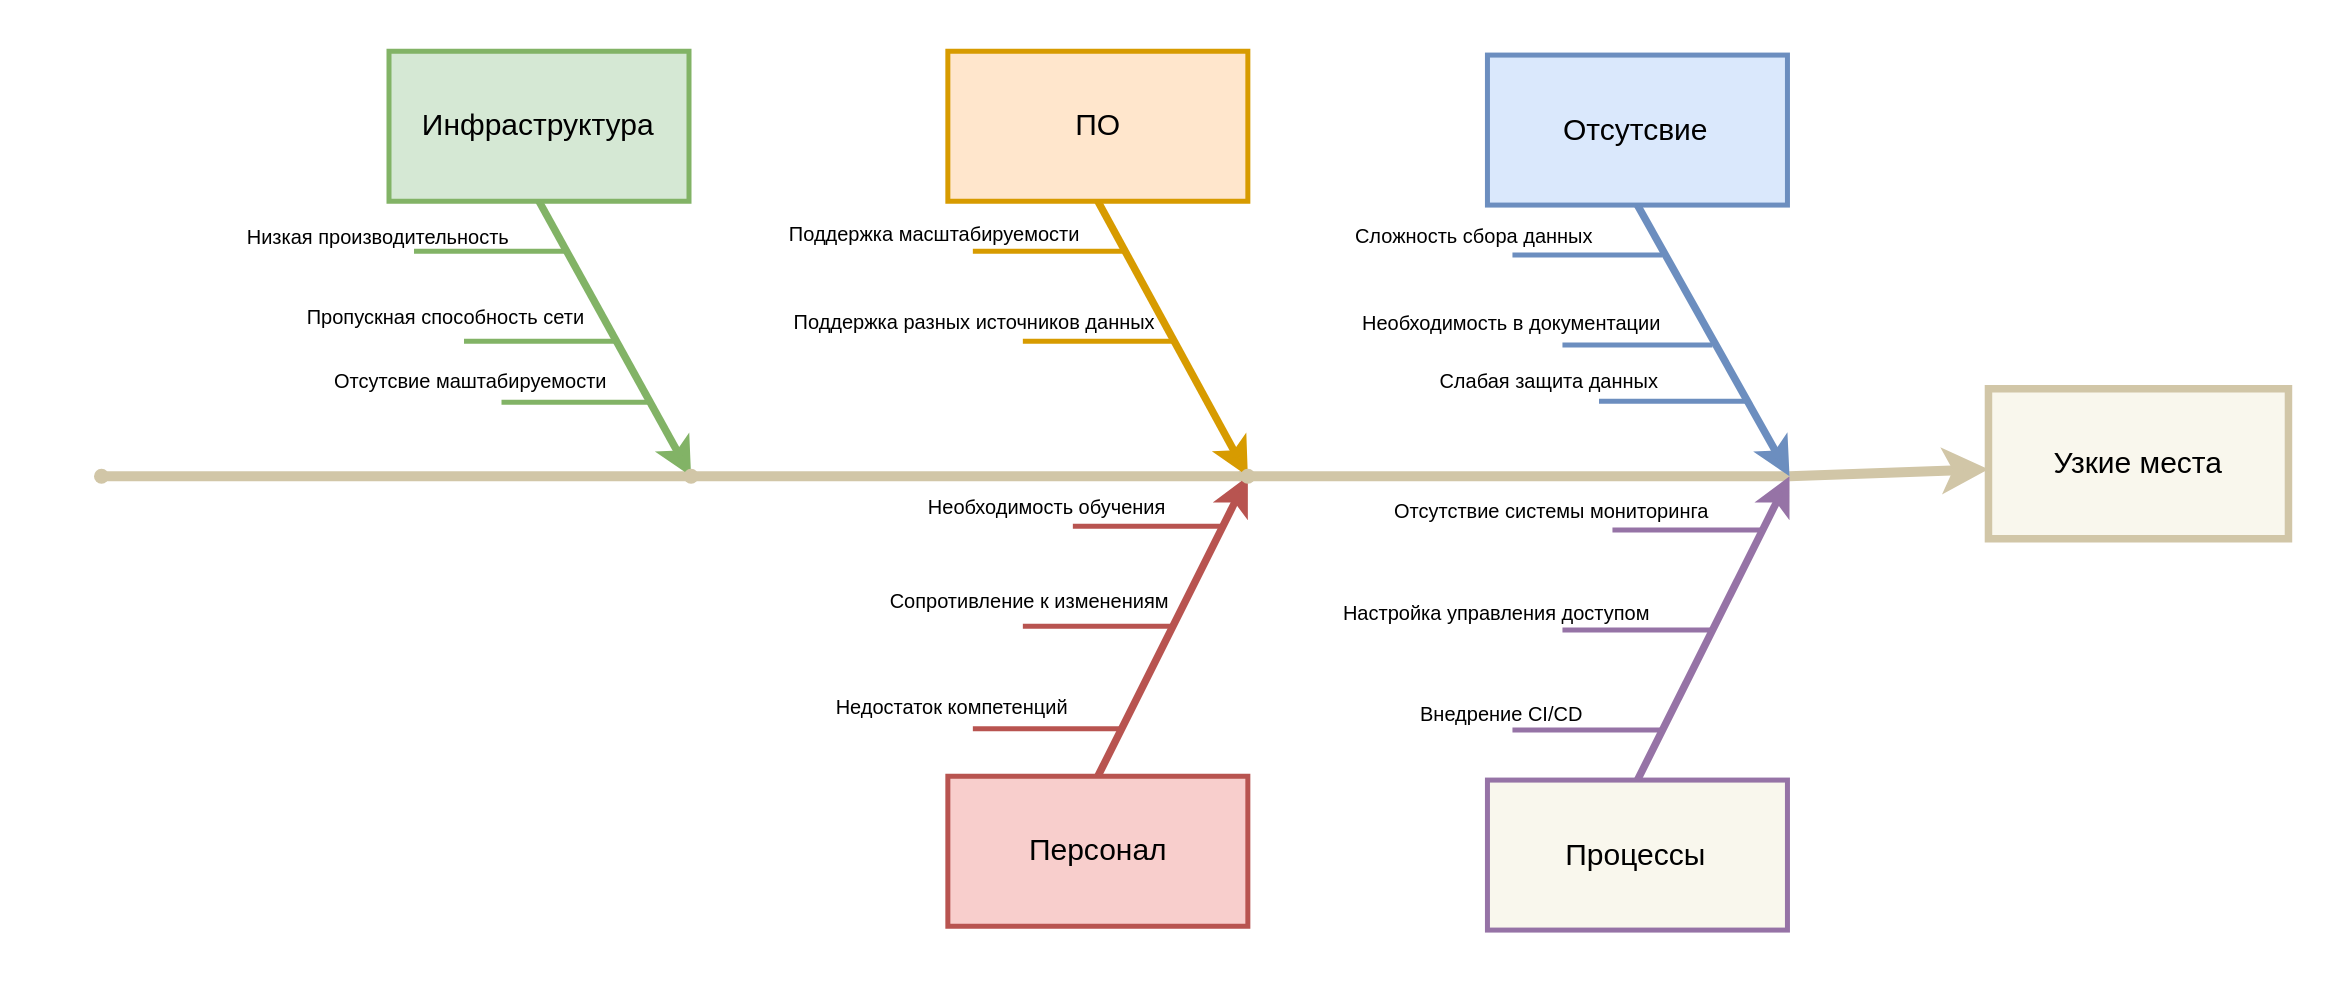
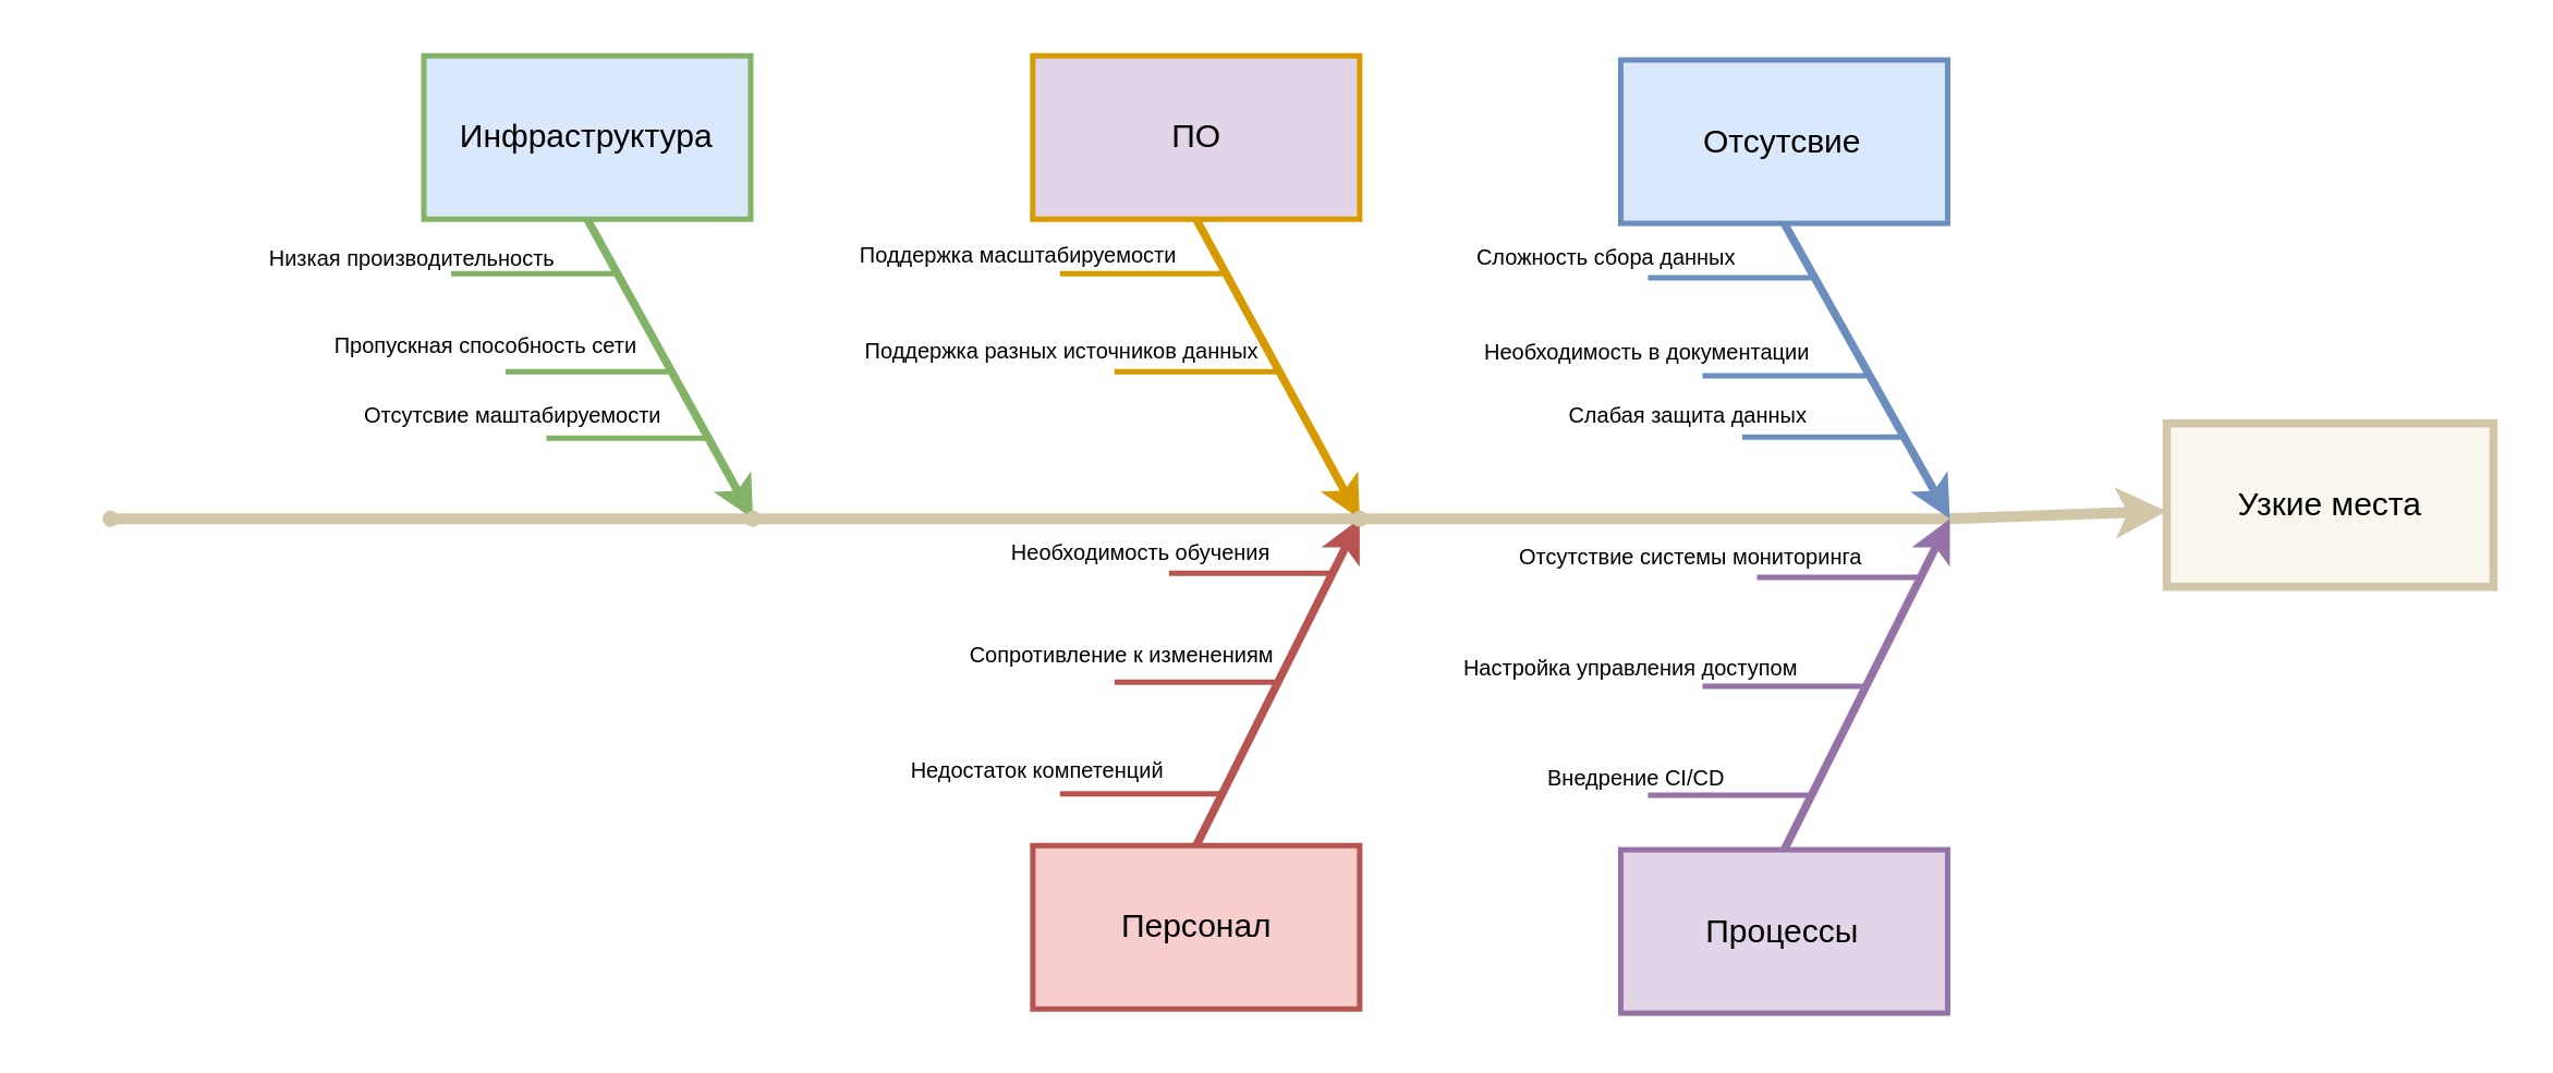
- <mxCell id="8" value="Инфраструктура" style="whiteSpace=wrap;strokeWidth=2;fillColor=#d5e8d4;strokeColor=#82b366;" parent="1" vertex="1"><mxGeometry x="155" y="20" width="120" height="60" as="geometry" /></mxCell>
+ <mxCell id="8" value="Инфраструктура" style="whiteSpace=wrap;strokeWidth=2;fillColor=#dae8fc;strokeColor=#82b366;" parent="1" vertex="1"><mxGeometry x="155" y="20" width="120" height="60" as="geometry" /></mxCell>
- <mxCell id="15" value="ПО" style="whiteSpace=wrap;strokeWidth=2;fillColor=#ffe6cc;strokeColor=#d79b00;" parent="1" vertex="1"><mxGeometry x="378.542" y="20" width="120" height="60" as="geometry" /></mxCell>
+ <mxCell id="15" value="ПО" style="whiteSpace=wrap;strokeWidth=2;fillColor=#e1d5e7;strokeColor=#d79b00;" parent="1" vertex="1"><mxGeometry x="378.542" y="20" width="120" height="60" as="geometry" /></mxCell>
- <mxCell id="29" value="Процессы" style="whiteSpace=wrap;strokeWidth=2;fillColor=#f9f7ed;strokeColor=#9673a6;" parent="1" vertex="1"><mxGeometry x="594.375" y="311.528" width="120" height="60" as="geometry" /></mxCell>
+ <mxCell id="29" value="Процессы" style="whiteSpace=wrap;strokeWidth=2;fillColor=#e1d5e7;strokeColor=#9673a6;" parent="1" vertex="1"><mxGeometry x="594.375" y="311.528" width="120" height="60" as="geometry" /></mxCell>
